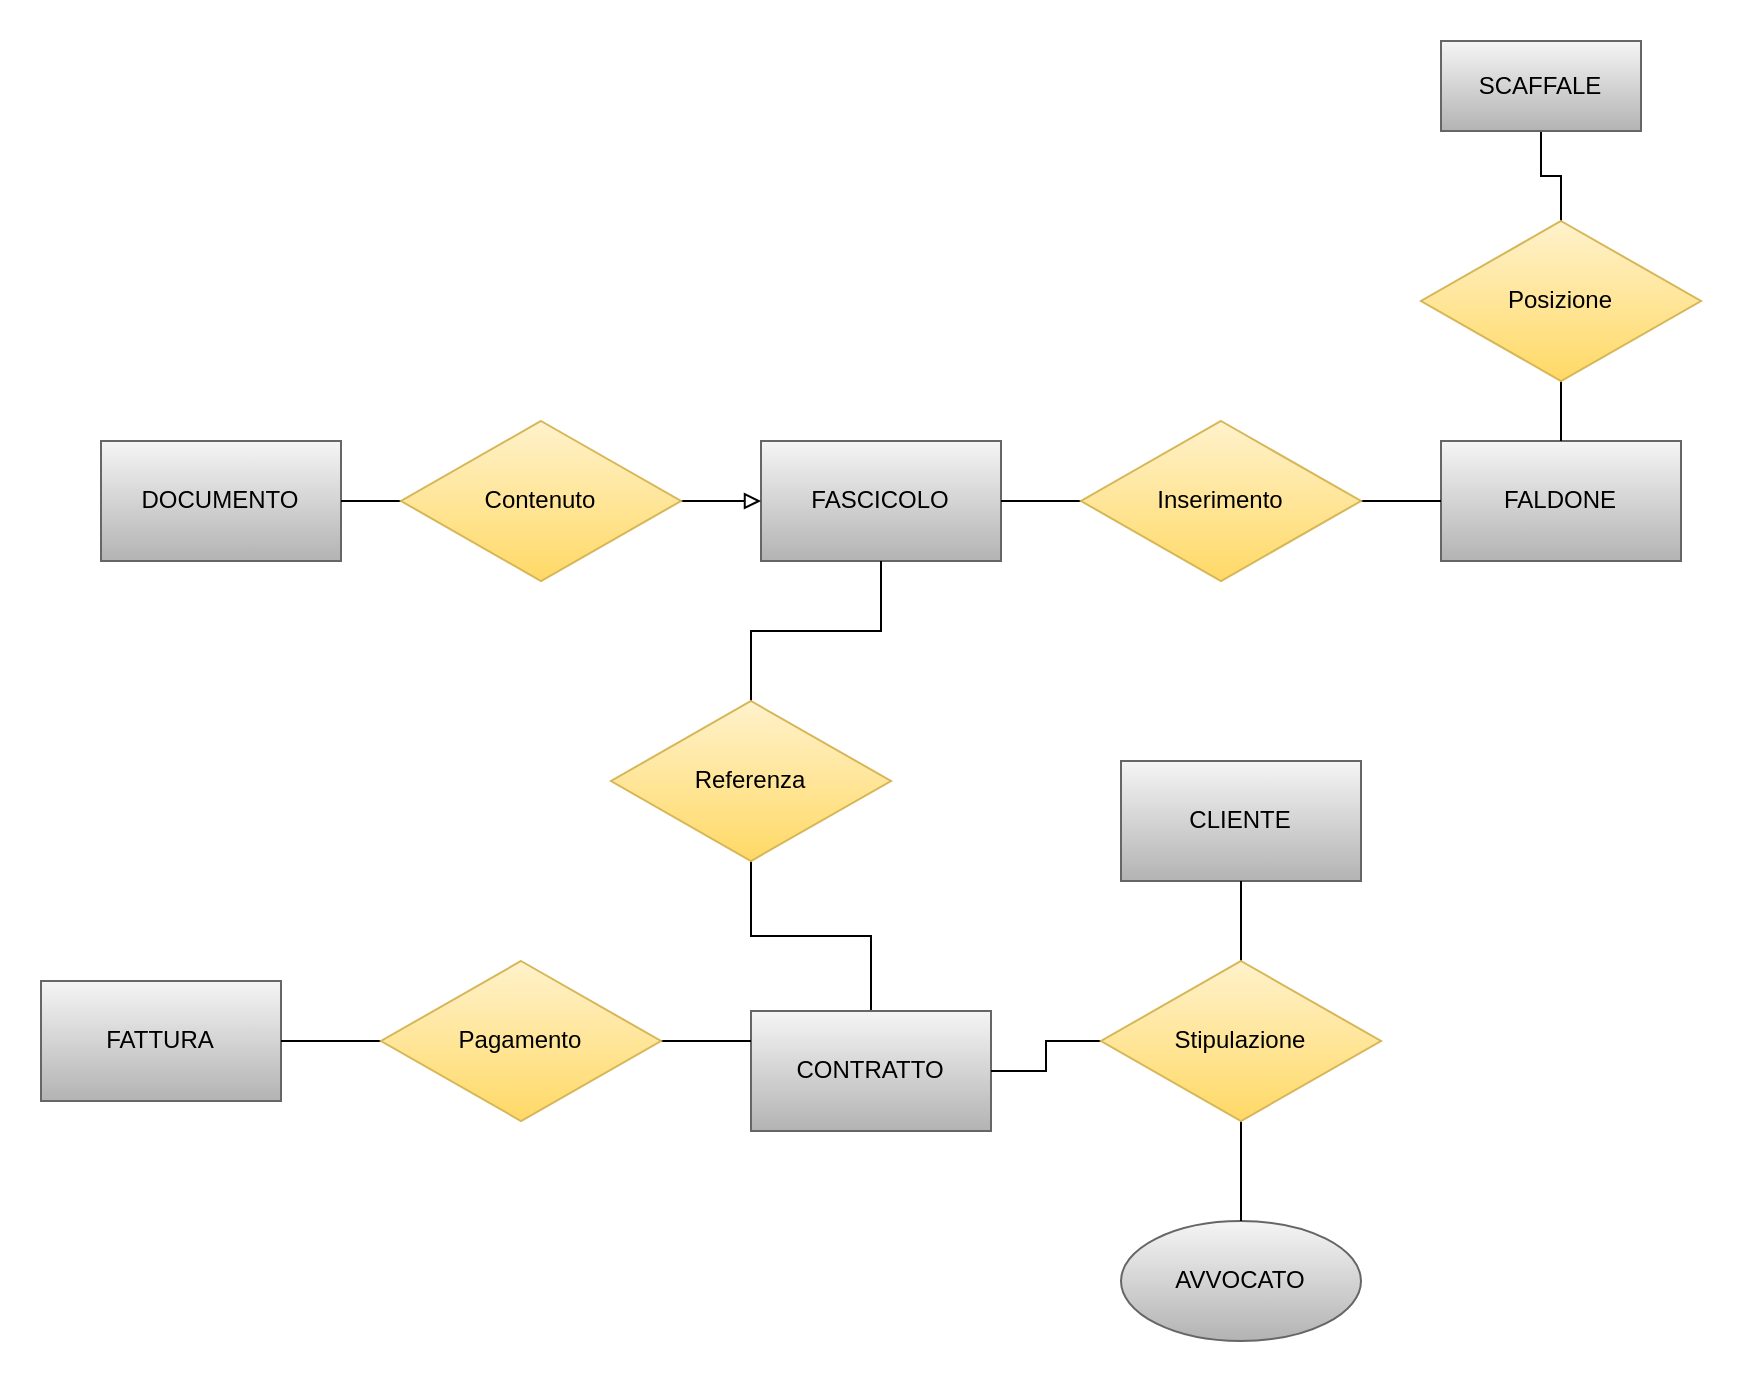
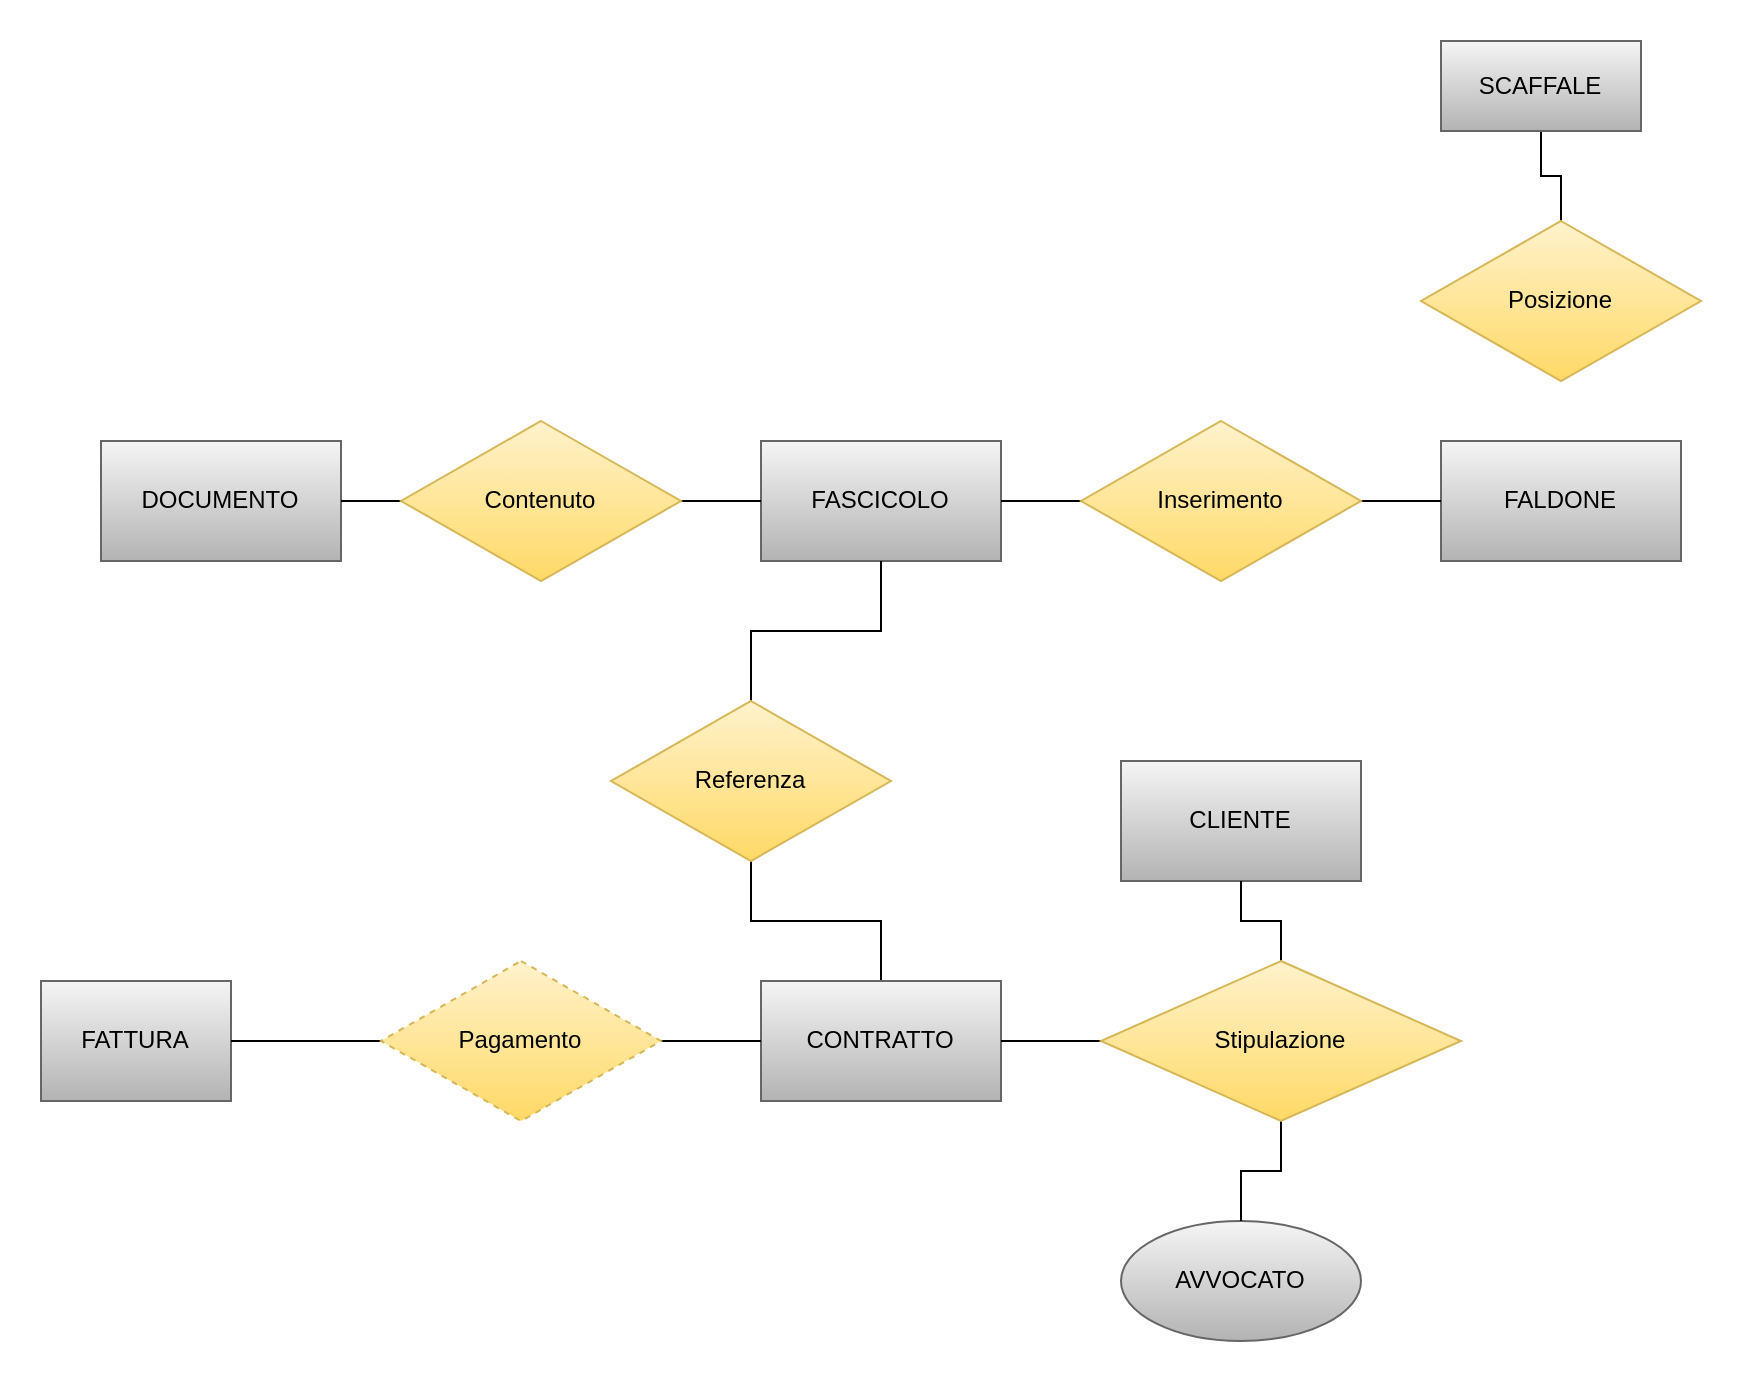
- <mxCell id="23" value="" style="edgeStyle=orthogonalEdgeStyle;rounded=0;orthogonalLoop=1;jettySize=auto;html=1;startArrow=none;startFill=0;endArrow=none;endFill=0;" parent="1" source="25" target="9" edge="1"><mxGeometry relative="1" as="geometry" /></mxCell>
- <mxCell id="15" value="" style="edgeStyle=orthogonalEdgeStyle;rounded=0;orthogonalLoop=1;jettySize=auto;html=1;startArrow=none;startFill=0;endArrow=block;endFill=0;" parent="1" source="16" target="6" edge="1"><mxGeometry relative="1" as="geometry" /></mxCell>
+ <mxCell id="15" value="" style="edgeStyle=orthogonalEdgeStyle;rounded=0;orthogonalLoop=1;jettySize=auto;html=1;startArrow=none;startFill=0;endArrow=none;endFill=0;" parent="1" source="16" target="6" edge="1"><mxGeometry relative="1" as="geometry" /></mxCell>
- <mxCell id="8" value="FATTURA" style="rounded=0;whiteSpace=wrap;html=1;fillColor=#f5f5f5;gradientColor=#b3b3b3;strokeColor=#666666;" parent="1" vertex="1"><mxGeometry x="20" y="490" width="120" height="60" as="geometry" /></mxCell>
+ <mxCell id="8" value="FATTURA" style="rounded=0;whiteSpace=wrap;html=1;fillColor=#f5f5f5;gradientColor=#b3b3b3;strokeColor=#666666;" parent="1" vertex="1"><mxGeometry x="20" y="490" width="95" height="60" as="geometry" /></mxCell>
- <mxCell id="22" value="Pagamento" style="rhombus;whiteSpace=wrap;html=1;fillColor=#fff2cc;gradientColor=#ffd966;strokeColor=#d6b656;" parent="1" vertex="1"><mxGeometry x="190" y="480" width="140" height="80" as="geometry" /></mxCell>
+ <mxCell id="22" value="Pagamento" style="rhombus;whiteSpace=wrap;html=1;fillColor=#fff2cc;gradientColor=#ffd966;strokeColor=#d6b656;dashed=1;" parent="1" vertex="1"><mxGeometry x="190" y="480" width="140" height="80" as="geometry" /></mxCell>
- <mxCell id="13" value="Stipulazione" style="rhombus;whiteSpace=wrap;html=1;fillColor=#fff2cc;gradientColor=#ffd966;strokeColor=#d6b656;" parent="1" vertex="1"><mxGeometry x="550" y="480" width="140" height="80" as="geometry" /></mxCell>
+ <mxCell id="13" value="Stipulazione" style="rhombus;whiteSpace=wrap;html=1;fillColor=#fff2cc;gradientColor=#ffd966;strokeColor=#d6b656;" parent="1" vertex="1"><mxGeometry x="550" y="480" width="180" height="80" as="geometry" /></mxCell>
- <mxCell id="4" value="CONTRATTO" style="rounded=0;whiteSpace=wrap;html=1;fillColor=#f5f5f5;gradientColor=#b3b3b3;strokeColor=#666666;" parent="1" vertex="1"><mxGeometry x="375" y="505" width="120" height="60" as="geometry" /></mxCell>
+ <mxCell id="4" value="CONTRATTO" style="rounded=0;whiteSpace=wrap;html=1;fillColor=#f5f5f5;gradientColor=#b3b3b3;strokeColor=#666666;" parent="1" vertex="1"><mxGeometry x="380" y="490" width="120" height="60" as="geometry" /></mxCell>
